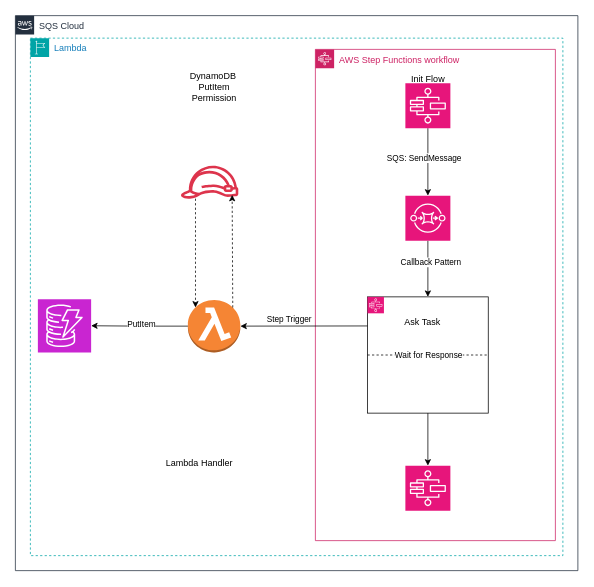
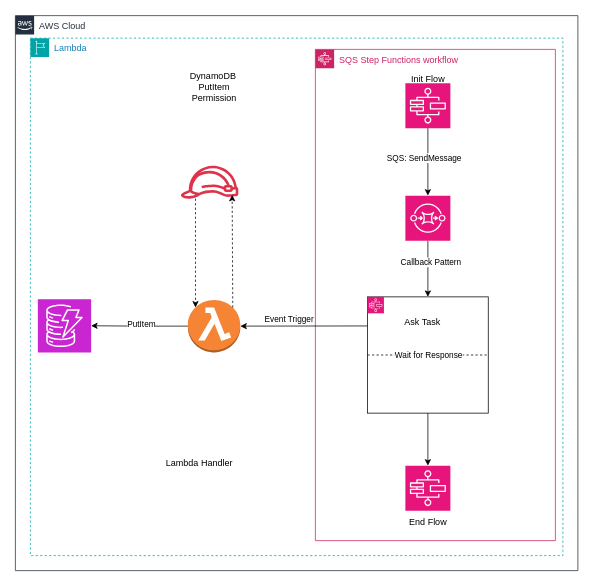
- <mxCell id="2" value="SQS Cloud" style="points=[[0,0],[0.25,0],[0.5,0],[0.75,0],[1,0],[1,0.25],[1,0.5],[1,0.75],[1,1],[0.75,1],[0.5,1],[0.25,1],[0,1],[0,0.75],[0,0.5],[0,0.25]];outlineConnect=0;gradientColor=none;html=1;whiteSpace=wrap;fontSize=12;fontStyle=0;shape=mxgraph.aws4.group;grIcon=mxgraph.aws4.group_aws_cloud_alt;strokeColor=#232F3E;fillColor=none;verticalAlign=top;align=left;spacingLeft=30;fontColor=#232F3E;dashed=0;labelBackgroundColor=#ffffff;container=0;pointerEvents=0;collapsible=0;recursiveResize=0;" parent="1" vertex="1"><mxGeometry x="20" y="20" width="750" height="740" as="geometry" /></mxCell>
+ <mxCell id="2" value="AWS Cloud" style="points=[[0,0],[0.25,0],[0.5,0],[0.75,0],[1,0],[1,0.25],[1,0.5],[1,0.75],[1,1],[0.75,1],[0.5,1],[0.25,1],[0,1],[0,0.75],[0,0.5],[0,0.25]];outlineConnect=0;gradientColor=none;html=1;whiteSpace=wrap;fontSize=12;fontStyle=0;shape=mxgraph.aws4.group;grIcon=mxgraph.aws4.group_aws_cloud_alt;strokeColor=#232F3E;fillColor=none;verticalAlign=top;align=left;spacingLeft=30;fontColor=#232F3E;dashed=0;labelBackgroundColor=#ffffff;container=0;pointerEvents=0;collapsible=0;recursiveResize=0;" parent="1" vertex="1"><mxGeometry x="20" y="20" width="750" height="740" as="geometry" /></mxCell>
- <mxCell id="3" value="AWS Step Functions workflow" style="points=[[0,0],[0.25,0],[0.5,0],[0.75,0],[1,0],[1,0.25],[1,0.5],[1,0.75],[1,1],[0.75,1],[0.5,1],[0.25,1],[0,1],[0,0.75],[0,0.5],[0,0.25]];outlineConnect=0;gradientColor=none;html=1;whiteSpace=wrap;fontSize=12;fontStyle=0;container=1;pointerEvents=0;collapsible=0;recursiveResize=0;shape=mxgraph.aws4.group;grIcon=mxgraph.aws4.group_aws_step_functions_workflow;strokeColor=#CD2264;fillColor=none;verticalAlign=top;align=left;spacingLeft=30;fontColor=#CD2264;dashed=0;" parent="1" vertex="1"><mxGeometry x="420" y="65" width="320" height="655" as="geometry" /></mxCell>
+ <mxCell id="3" value="SQS Step Functions workflow" style="points=[[0,0],[0.25,0],[0.5,0],[0.75,0],[1,0],[1,0.25],[1,0.5],[1,0.75],[1,1],[0.75,1],[0.5,1],[0.25,1],[0,1],[0,0.75],[0,0.5],[0,0.25]];outlineConnect=0;gradientColor=none;html=1;whiteSpace=wrap;fontSize=12;fontStyle=0;container=1;pointerEvents=0;collapsible=0;recursiveResize=0;shape=mxgraph.aws4.group;grIcon=mxgraph.aws4.group_aws_step_functions_workflow;strokeColor=#CD2264;fillColor=none;verticalAlign=top;align=left;spacingLeft=30;fontColor=#CD2264;dashed=0;" parent="1" vertex="1"><mxGeometry x="420" y="65" width="320" height="655" as="geometry" /></mxCell>
- <mxCell id="27" value="Step Trigger" style="text;html=1;align=center;verticalAlign=middle;resizable=0;points=[];autosize=1;strokeColor=none;fillColor=none;fontSize=11;" parent="21" vertex="1"><mxGeometry x="300" y="360" width="90" height="30" as="geometry" /></mxCell>
+ <mxCell id="27" value="Event Trigger" style="text;html=1;align=center;verticalAlign=middle;resizable=0;points=[];autosize=1;strokeColor=none;fillColor=none;fontSize=11;" parent="21" vertex="1"><mxGeometry x="300" y="360" width="90" height="30" as="geometry" /></mxCell>
+ <mxCell id="19" value="End Flow" style="text;html=1;align=center;verticalAlign=middle;resizable=0;points=[];autosize=1;strokeColor=none;fillColor=none;" parent="3" vertex="1"><mxGeometry x="115" y="615" width="70" height="30" as="geometry" /></mxCell>
